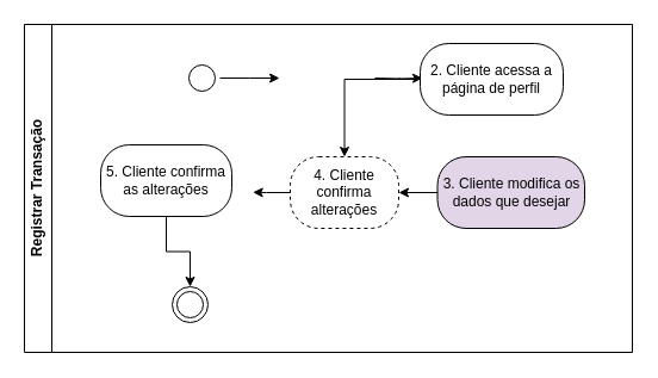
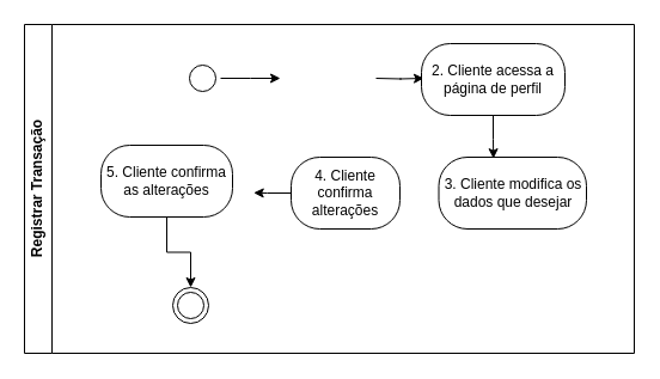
- <mxCell id="14" style="edgeStyle=orthogonalEdgeStyle;rounded=0;orthogonalLoop=1;jettySize=auto;html=1;" edge="1" parent="2" source="6" target="9"><mxGeometry relative="1" as="geometry" /></mxCell>
+ <mxCell id="14" style="edgeStyle=orthogonalEdgeStyle;rounded=0;orthogonalLoop=1;jettySize=auto;html=1;entryX=0.37;entryY=0.019;entryDx=0;entryDy=0;entryPerimeter=0;" edge="1" parent="2" source="6" target="8"><mxGeometry relative="1" as="geometry" /></mxCell>
- <mxCell id="9" value="4. Cliente confirma alterações" style="whiteSpace=wrap;html=1;rounded=1;arcSize=40;dashed=1;" vertex="1" parent="2"><mxGeometry x="223" y="111" width="91" height="60" as="geometry" /></mxCell>
+ <mxCell id="9" value="4. Cliente confirma alterações" style="whiteSpace=wrap;html=1;rounded=1;arcSize=40;" vertex="1" parent="2"><mxGeometry x="223" y="111" width="91" height="60" as="geometry" /></mxCell>
- <mxCell id="7" style="edgeStyle=orthogonalEdgeStyle;rounded=0;orthogonalLoop=1;jettySize=auto;html=1;entryX=1;entryY=0.5;entryDx=0;entryDy=0;" edge="1" parent="2" source="8" target="9"><mxGeometry relative="1" as="geometry" /></mxCell>
- <mxCell id="8" value="3. Cliente modifica os dados que desejar" style="whiteSpace=wrap;html=1;rounded=1;arcSize=40;fillColor=#e1d5e7;" vertex="1" parent="2"><mxGeometry x="346.5" y="111" width="123.5" height="60" as="geometry" /></mxCell>
+ <mxCell id="8" value="3. Cliente modifica os dados que desejar" style="whiteSpace=wrap;html=1;rounded=1;arcSize=40;" vertex="1" parent="2"><mxGeometry x="346.5" y="111" width="123.5" height="60" as="geometry" /></mxCell>
